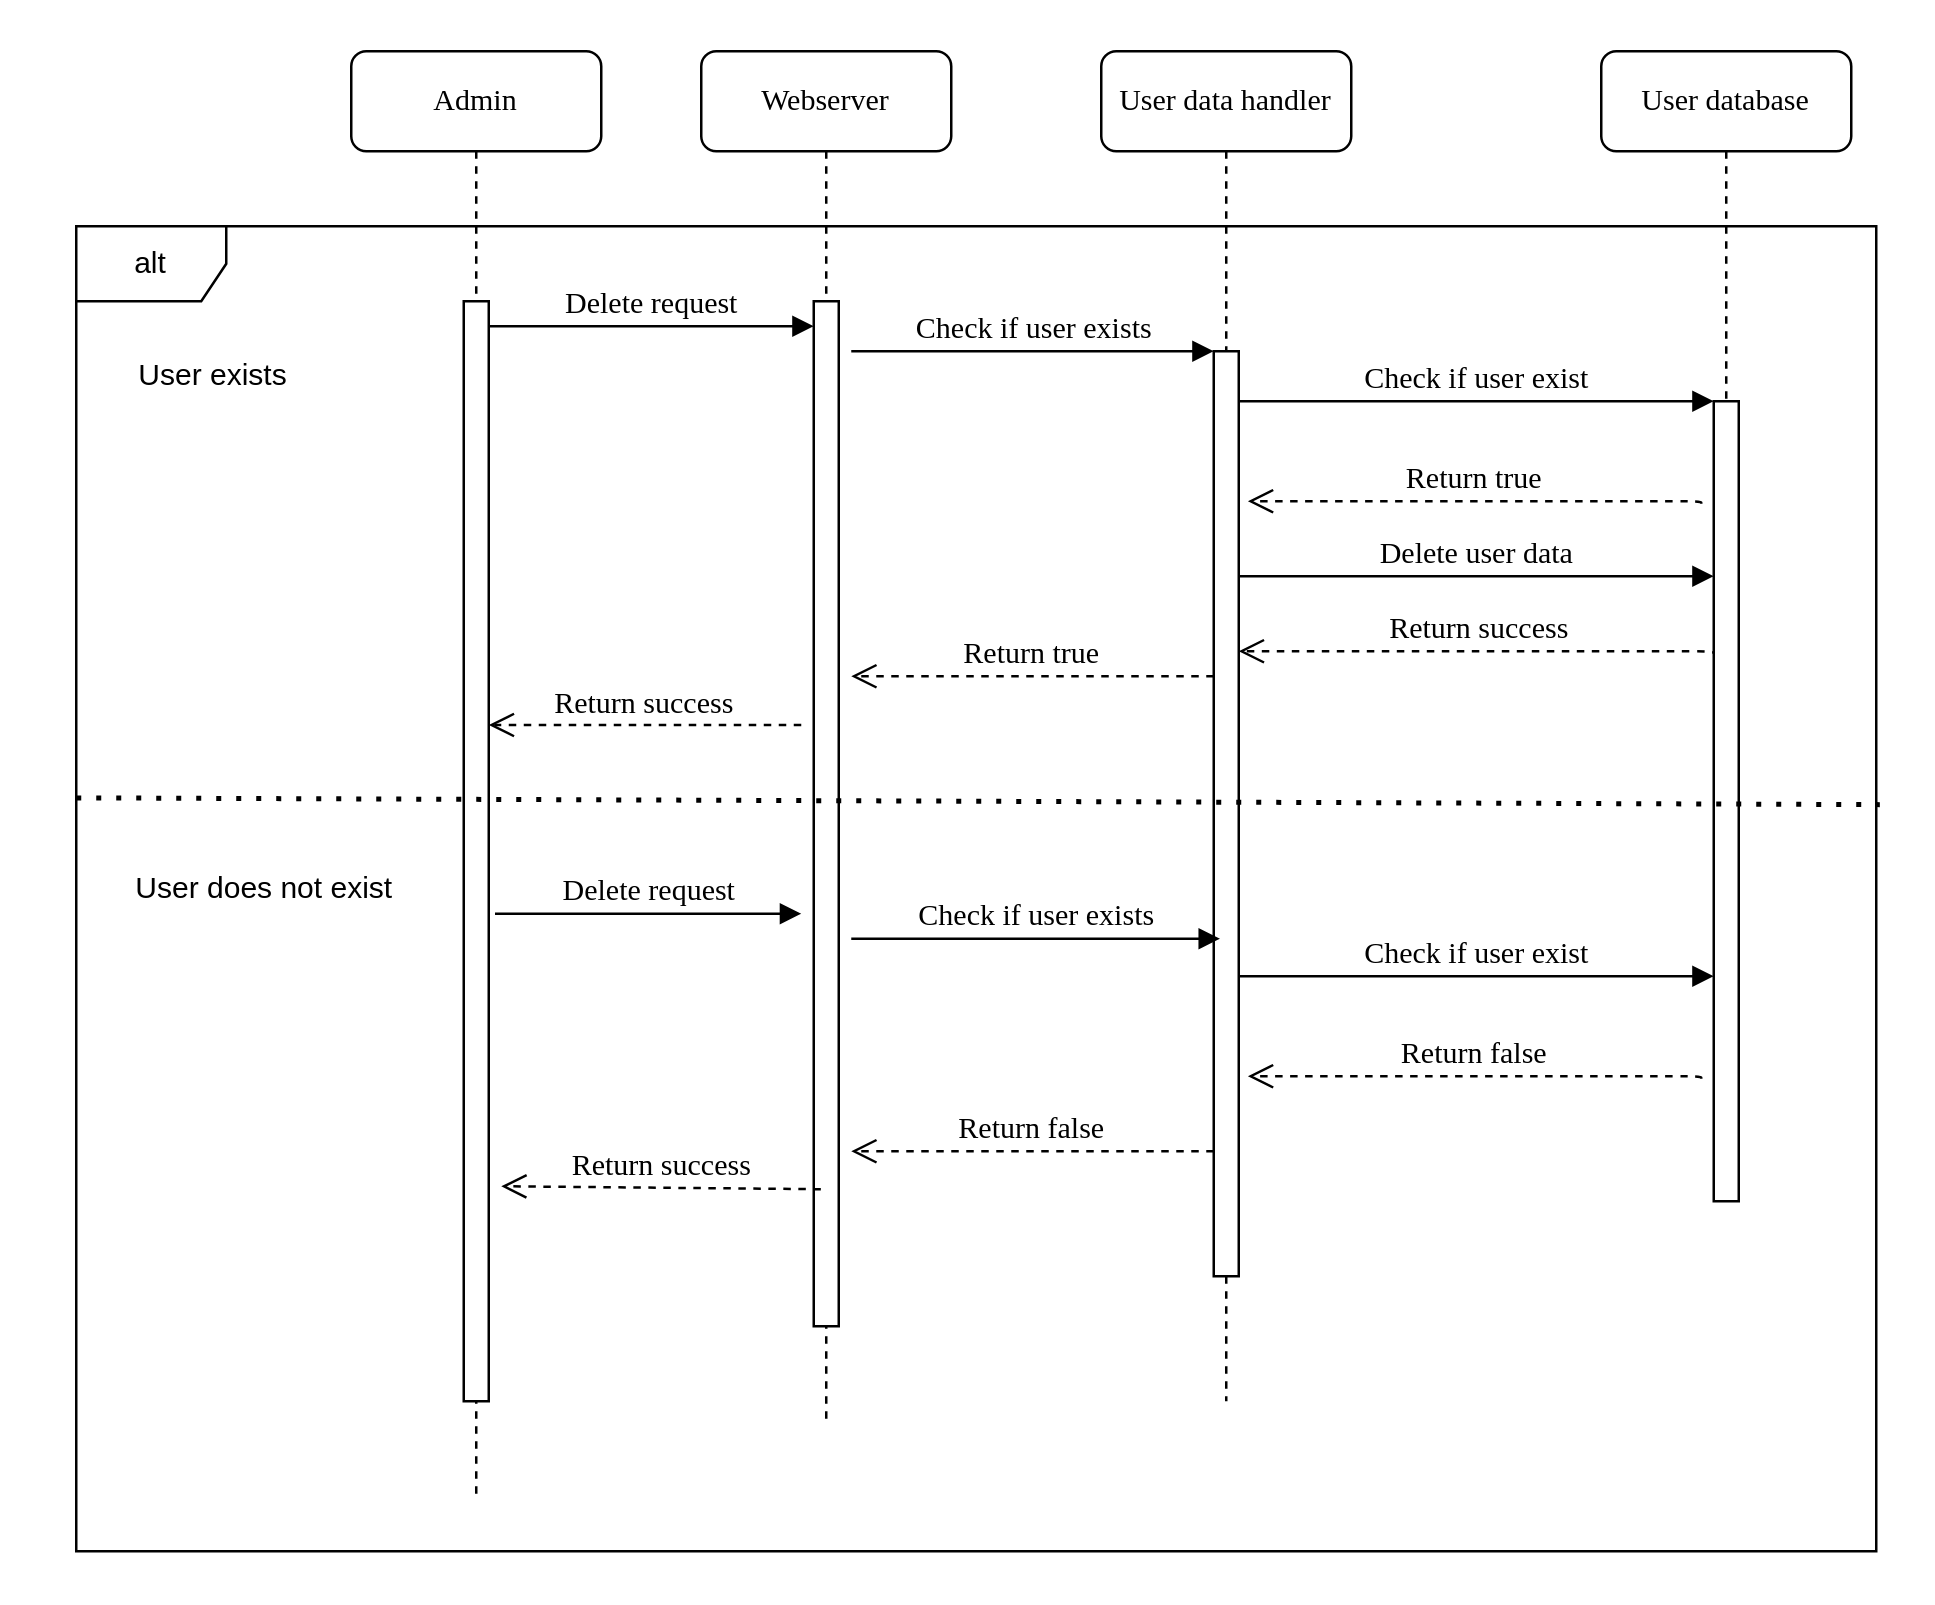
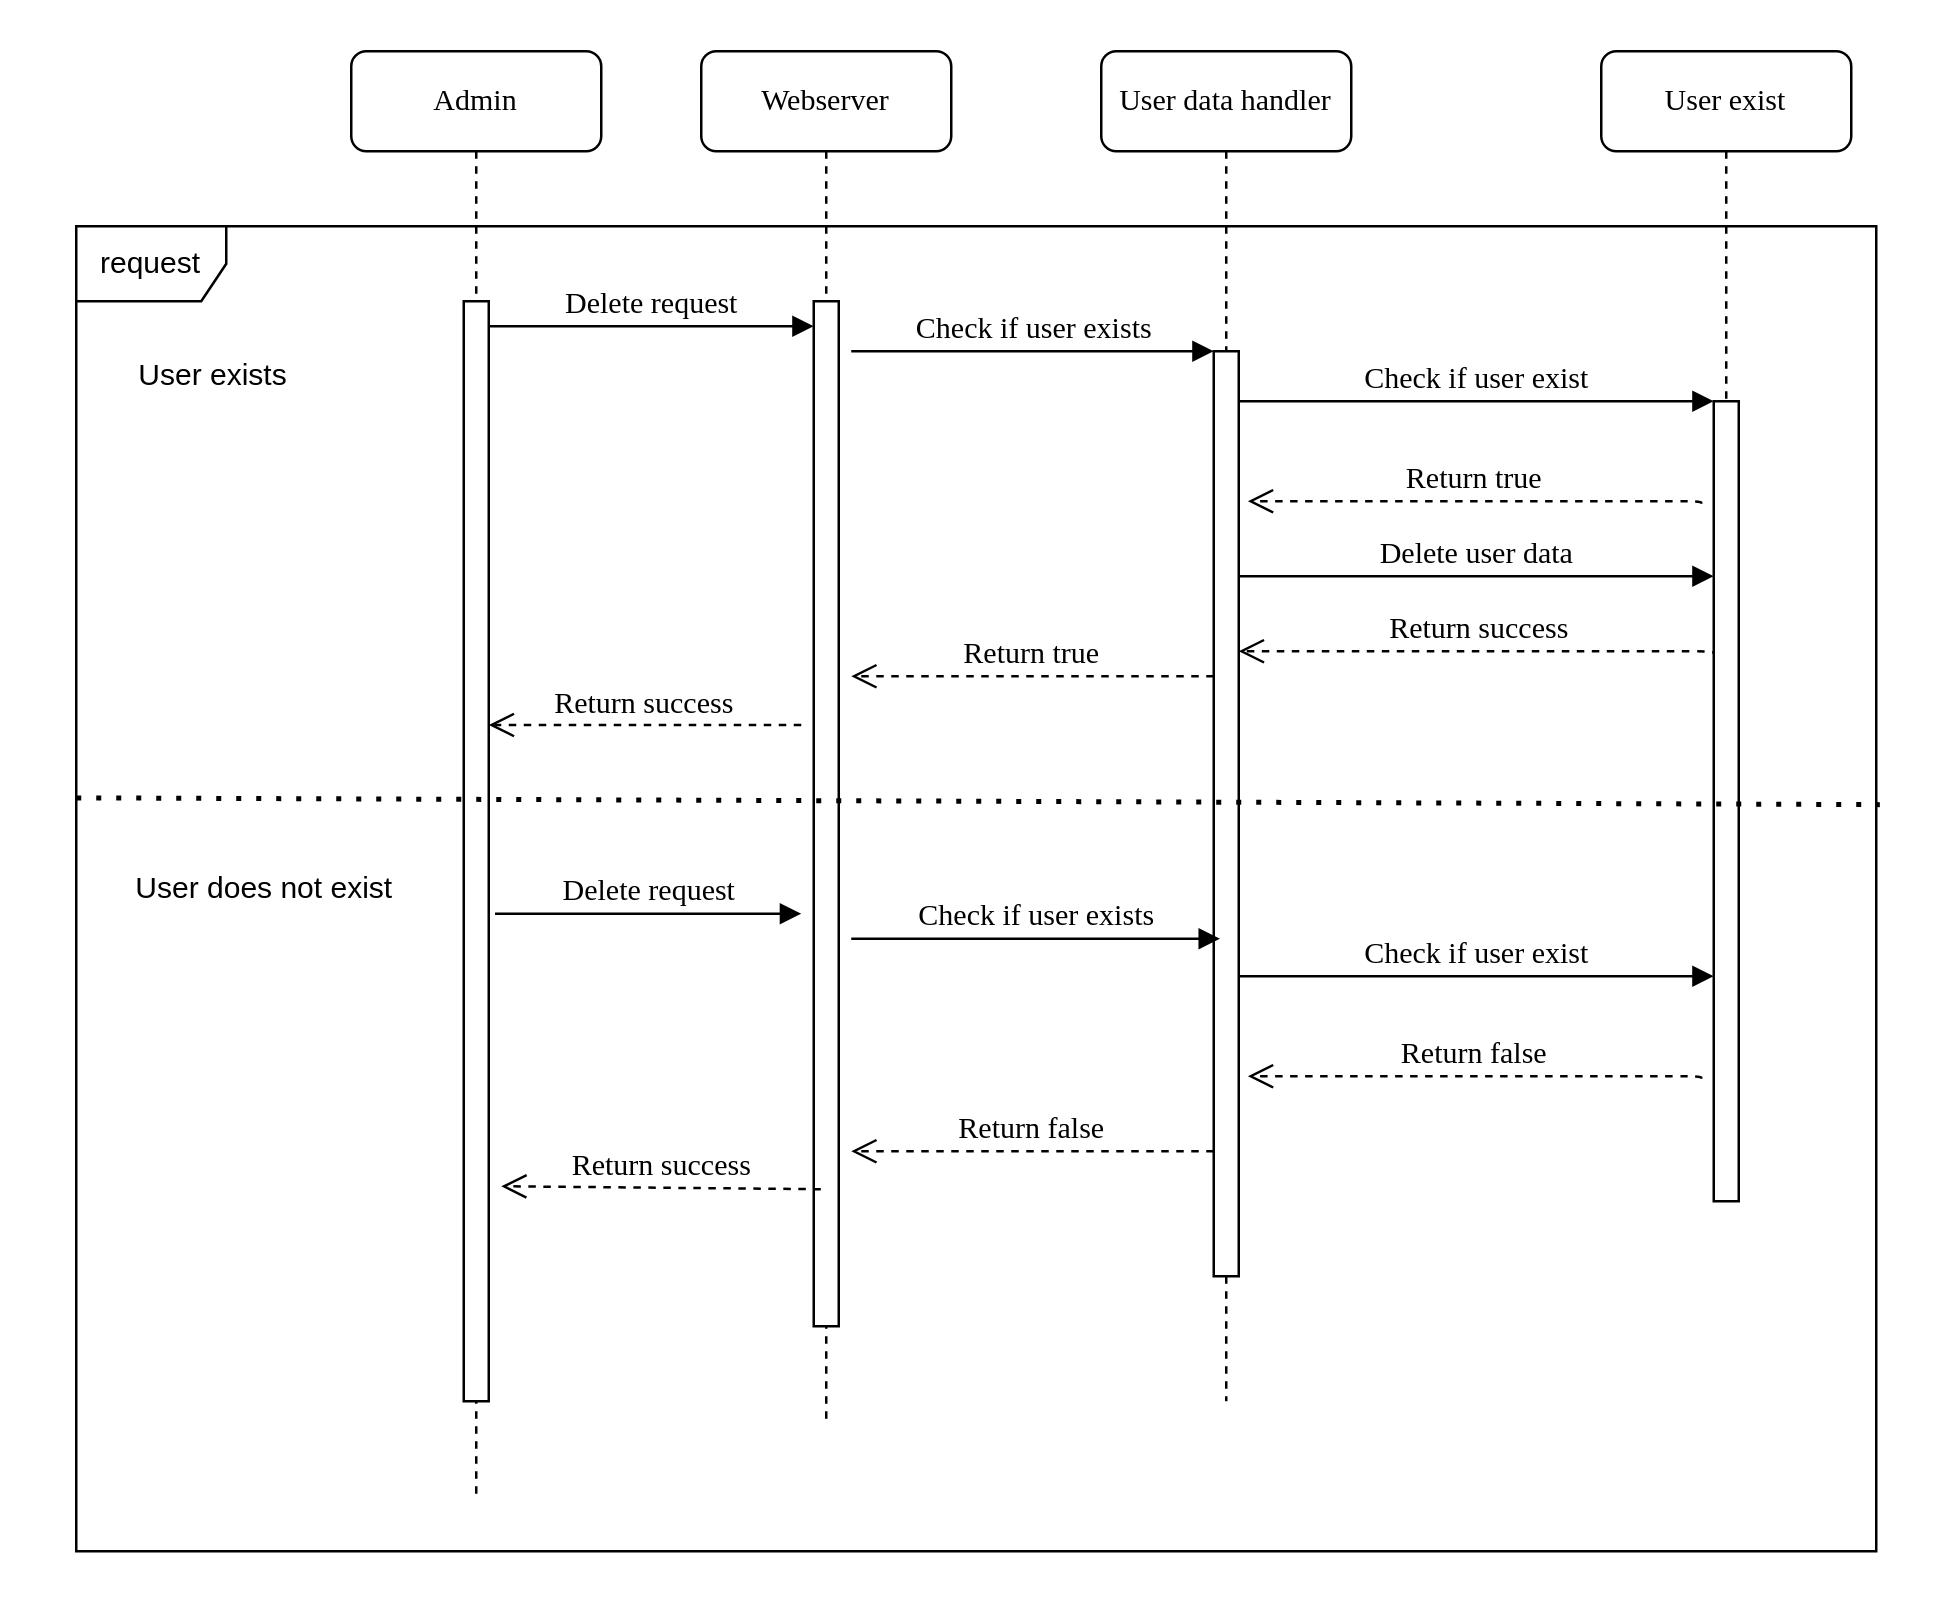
- <mxCell id="6" value="User database" style="shape=umlLifeline;perimeter=lifelinePerimeter;whiteSpace=wrap;html=1;container=1;collapsible=0;recursiveResize=0;outlineConnect=0;rounded=1;shadow=0;comic=0;labelBackgroundColor=none;strokeWidth=1;fontFamily=Verdana;fontSize=12;align=center;" parent="1" vertex="1"><mxGeometry x="640" y="20" width="100" height="260" as="geometry" /></mxCell>
+ <mxCell id="6" value="User exist" style="shape=umlLifeline;perimeter=lifelinePerimeter;whiteSpace=wrap;html=1;container=1;collapsible=0;recursiveResize=0;outlineConnect=0;rounded=1;shadow=0;comic=0;labelBackgroundColor=none;strokeWidth=1;fontFamily=Verdana;fontSize=12;align=center;" parent="1" vertex="1"><mxGeometry x="640" y="20" width="100" height="260" as="geometry" /></mxCell>
- <mxCell id="2" value="alt" style="shape=umlFrame;whiteSpace=wrap;html=1;" vertex="1" parent="1"><mxGeometry x="30" y="90" width="720" height="530" as="geometry" /></mxCell>
+ <mxCell id="2" value="request" style="shape=umlFrame;whiteSpace=wrap;html=1;" vertex="1" parent="1"><mxGeometry x="30" y="90" width="720" height="530" as="geometry" /></mxCell>
